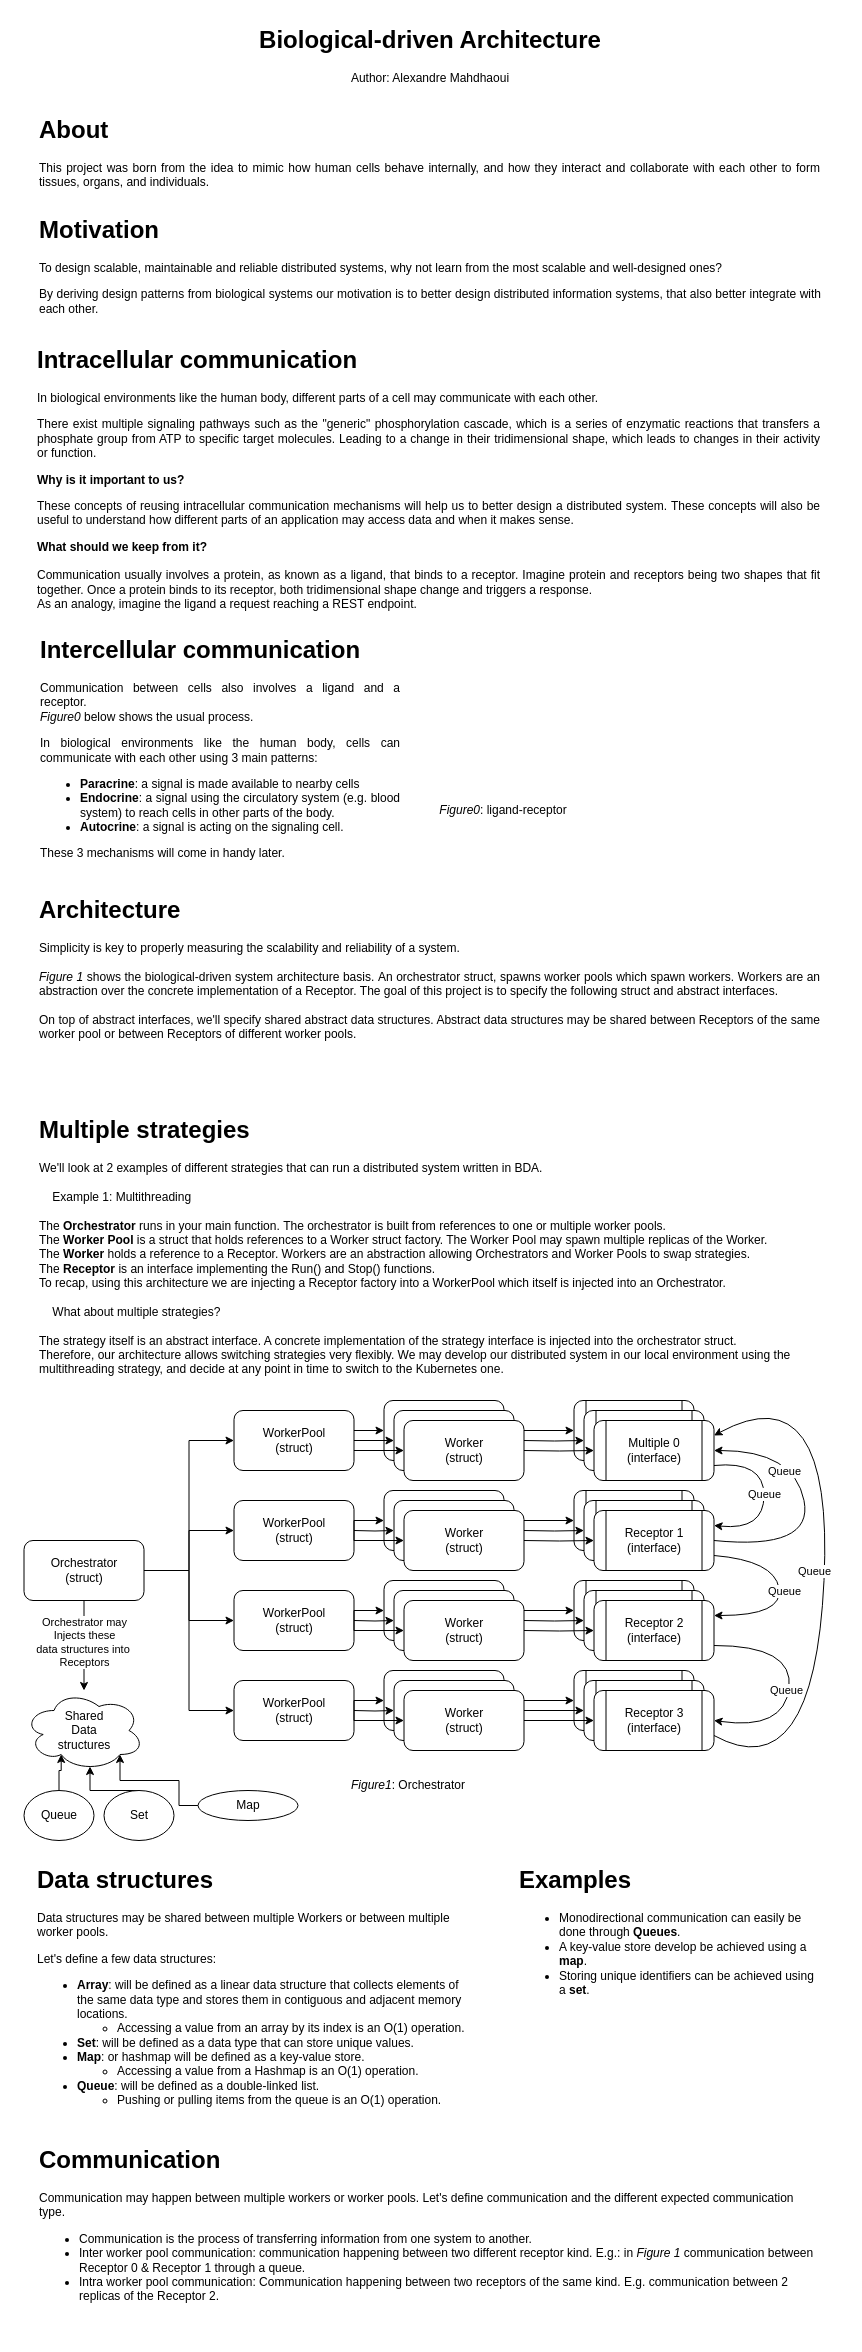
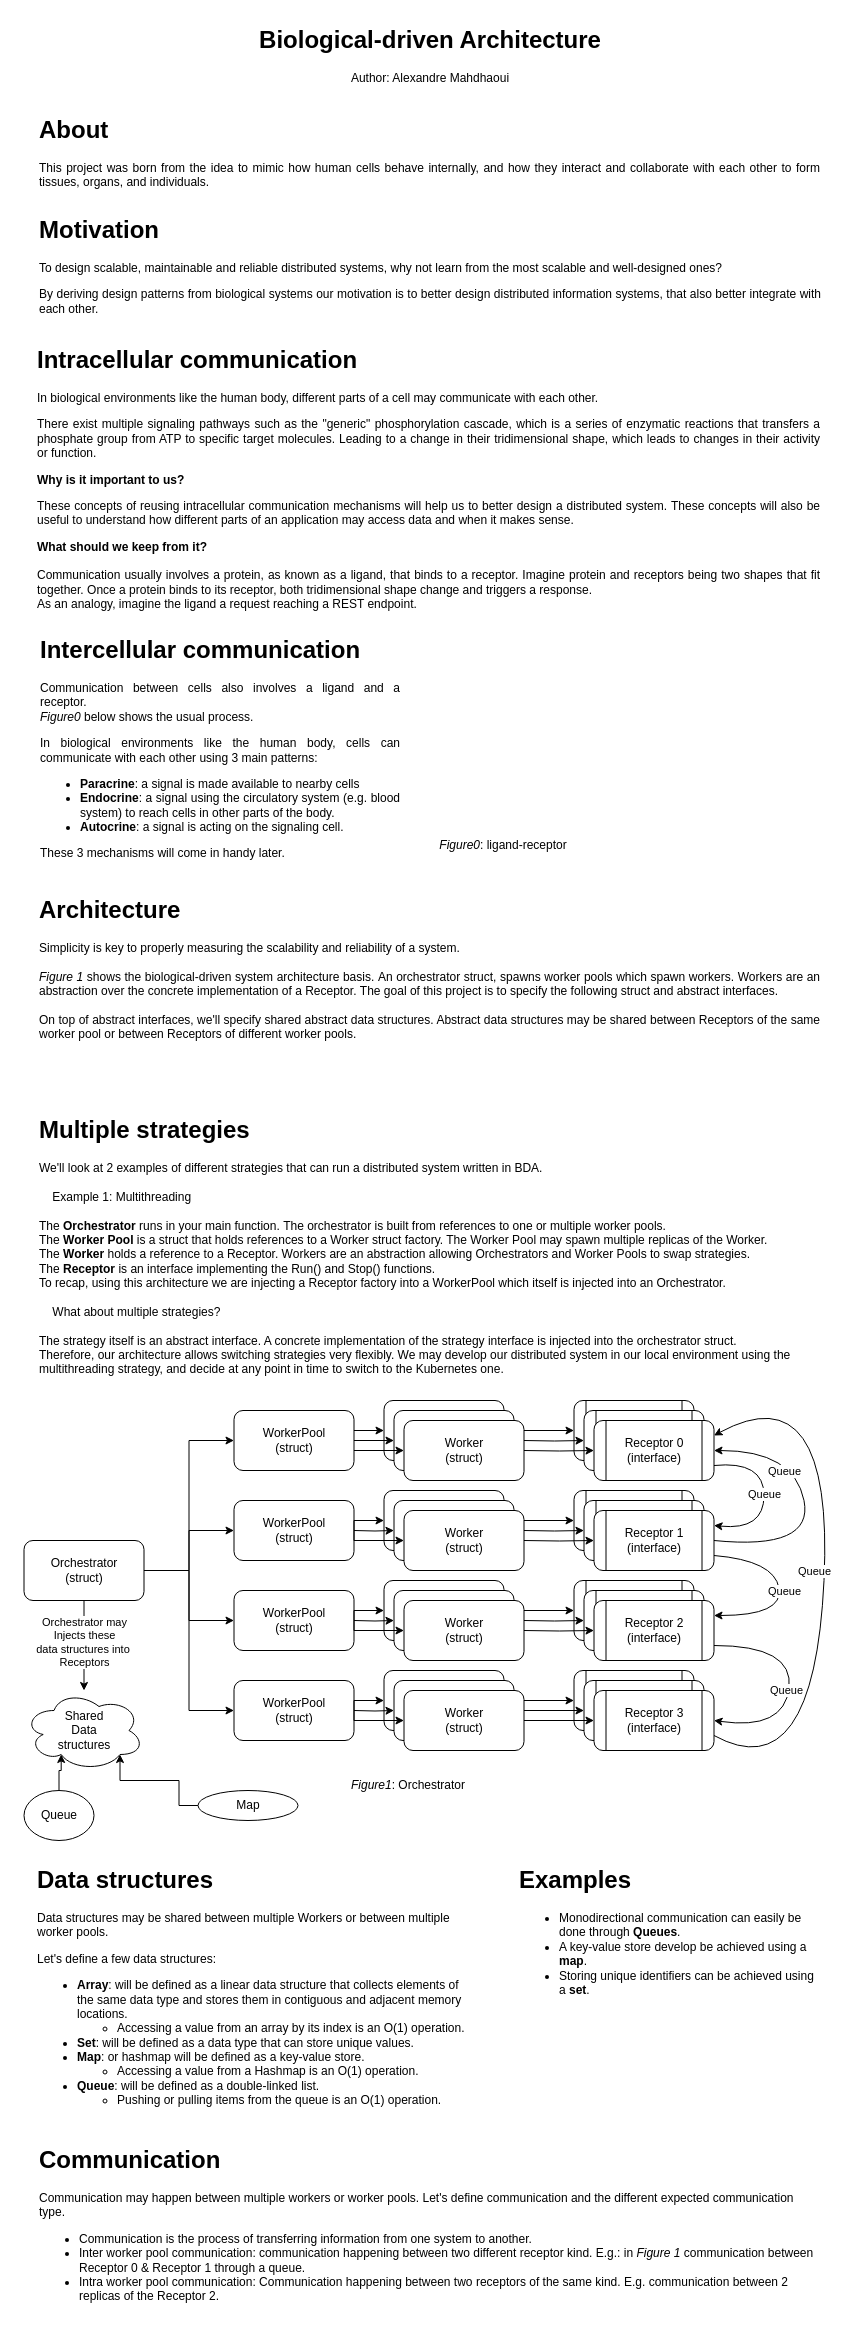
- <mxCell id="87" value="&lt;i&gt;Figure0&lt;/i&gt;: ligand-receptor" style="text;html=1;strokeColor=none;fillColor=none;align=center;verticalAlign=middle;whiteSpace=wrap;rounded=0;" vertex="1" parent="1"><mxGeometry x="433" y="794.66" width="140" height="30" as="geometry" /></mxCell>
+ <mxCell id="87" value="&lt;i&gt;Figure0&lt;/i&gt;: ligand-receptor" style="text;html=1;strokeColor=none;fillColor=none;align=center;verticalAlign=middle;whiteSpace=wrap;rounded=0;" vertex="1" parent="1"><mxGeometry x="433" y="829.66" width="140" height="30" as="geometry" /></mxCell>
- <mxCell id="65" value="Multiple 0&lt;br&gt;(interface)" style="shape=process;whiteSpace=wrap;html=1;backgroundOutline=1;rounded=1;" vertex="1" parent="1"><mxGeometry x="593.5" y="1420" width="120" height="60" as="geometry" /></mxCell>
+ <mxCell id="65" value="Receptor 0&lt;br&gt;(interface)" style="shape=process;whiteSpace=wrap;html=1;backgroundOutline=1;rounded=1;" vertex="1" parent="1"><mxGeometry x="593.5" y="1420" width="120" height="60" as="geometry" /></mxCell>
- <mxCell id="21" value="" style="edgeStyle=orthogonalEdgeStyle;rounded=0;orthogonalLoop=1;jettySize=auto;html=1;entryX=0.55;entryY=0.95;entryDx=0;entryDy=0;entryPerimeter=0;" edge="1" parent="1" source="22" target="25"><mxGeometry relative="1" as="geometry"><Array as="points"><mxPoint x="89.5" y="1790" /></Array></mxGeometry></mxCell>
- <mxCell id="22" value="Set" style="ellipse;whiteSpace=wrap;html=1;" vertex="1" parent="1"><mxGeometry x="103.5" y="1790" width="70" height="50" as="geometry" /></mxCell>
